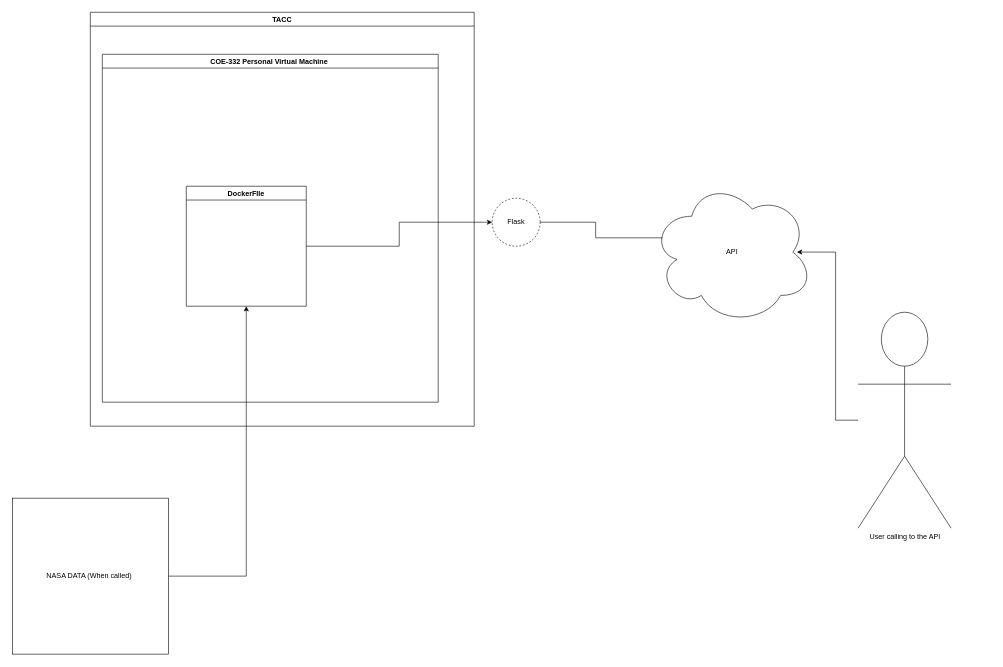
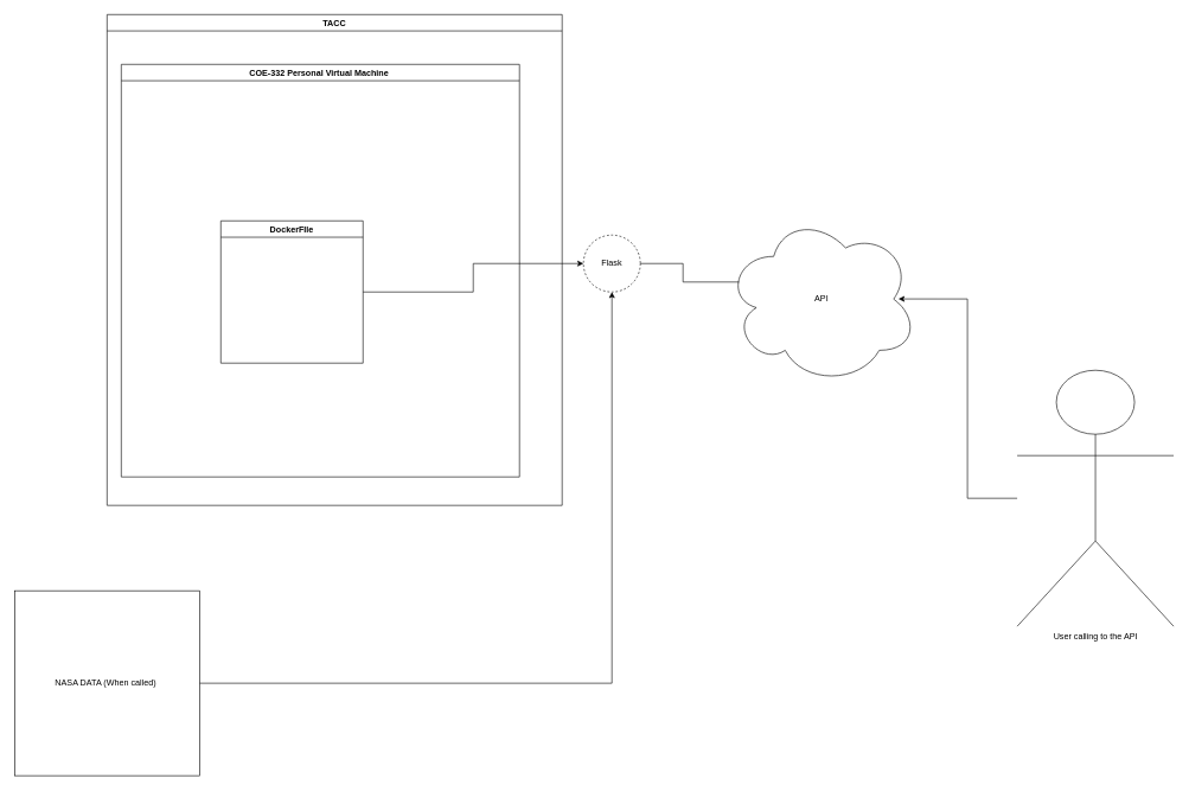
- <mxCell id="7" value="API" style="ellipse;shape=cloud;whiteSpace=wrap;html=1;" vertex="1" parent="1"><mxGeometry x="1085" y="300" width="270" height="240" as="geometry" /></mxCell>
+ <mxCell id="7" value="API" style="ellipse;shape=cloud;whiteSpace=wrap;html=1;" vertex="1" parent="1"><mxGeometry x="1020" y="300" width="270" height="240" as="geometry" /></mxCell>
- <mxCell id="5" style="edgeStyle=orthogonalEdgeStyle;rounded=0;orthogonalLoop=1;jettySize=auto;html=1;" edge="1" parent="1" source="6" target="4"><mxGeometry relative="1" as="geometry" /></mxCell>
+ <mxCell id="5" style="edgeStyle=orthogonalEdgeStyle;rounded=0;orthogonalLoop=1;jettySize=auto;html=1;entryX=0.5;entryY=1;entryDx=0;entryDy=0;" edge="1" parent="1" source="6" target="8"><mxGeometry relative="1" as="geometry" /></mxCell>
- <mxCell id="11" value="User calling to the API" style="shape=umlActor;verticalLabelPosition=bottom;verticalAlign=top;html=1;outlineConnect=0;" vertex="1" parent="1"><mxGeometry x="1430" y="520" width="155" height="360" as="geometry" /></mxCell>
+ <mxCell id="11" value="User calling to the API" style="shape=umlActor;verticalLabelPosition=bottom;verticalAlign=top;html=1;outlineConnect=0;" vertex="1" parent="1"><mxGeometry x="1430" y="520" width="220" height="360" as="geometry" /></mxCell>
